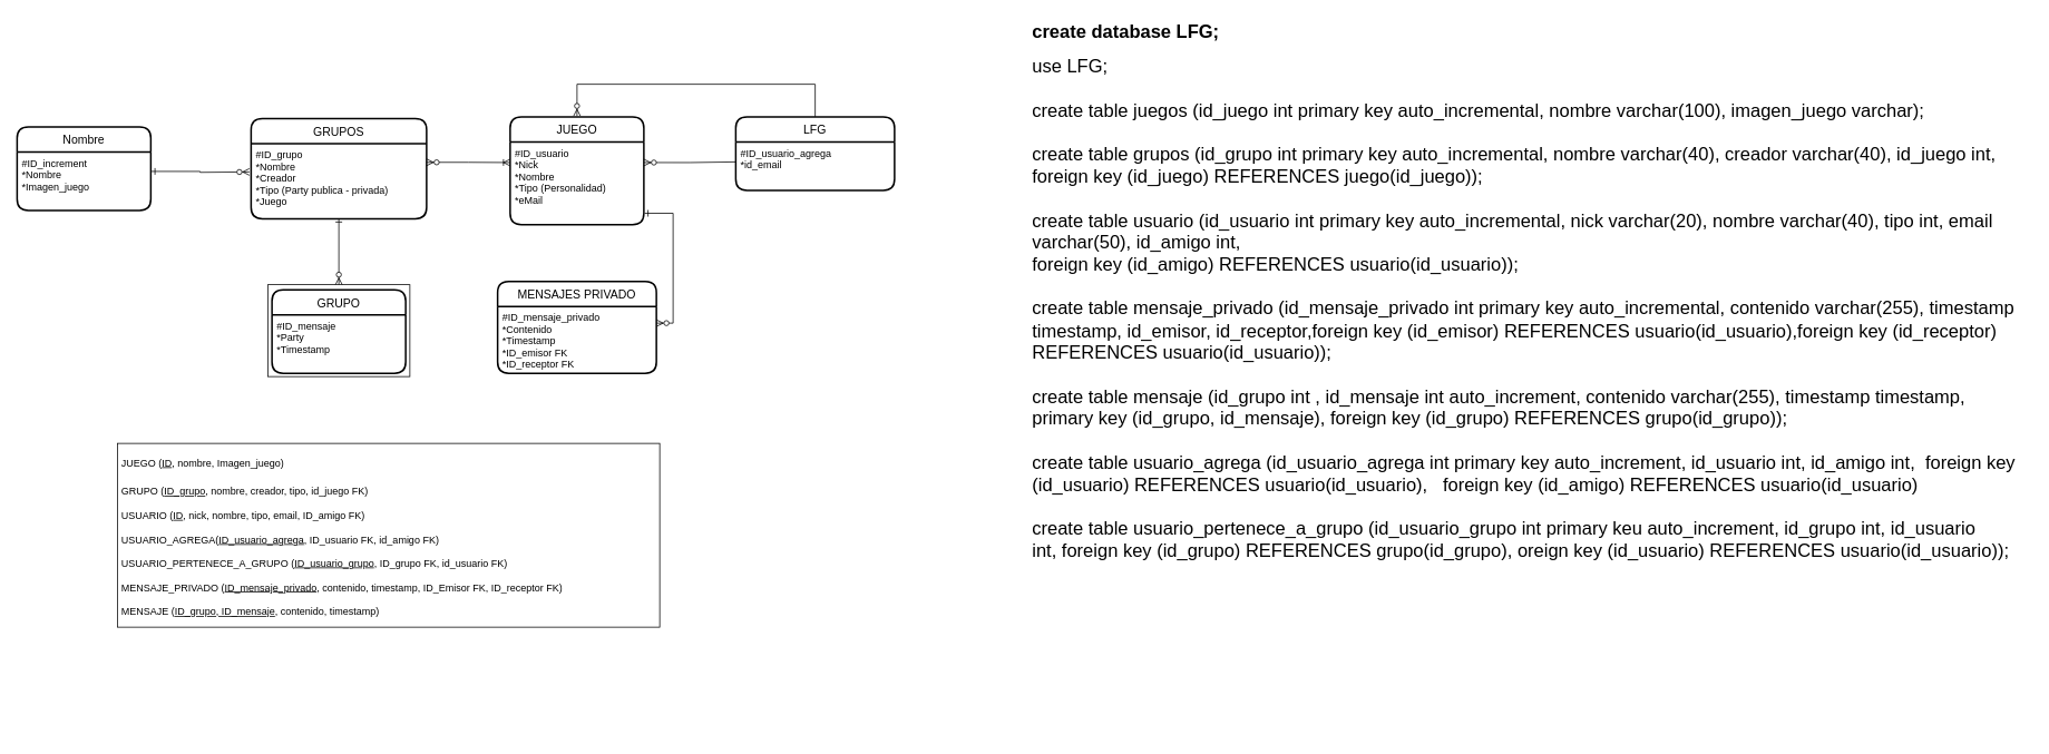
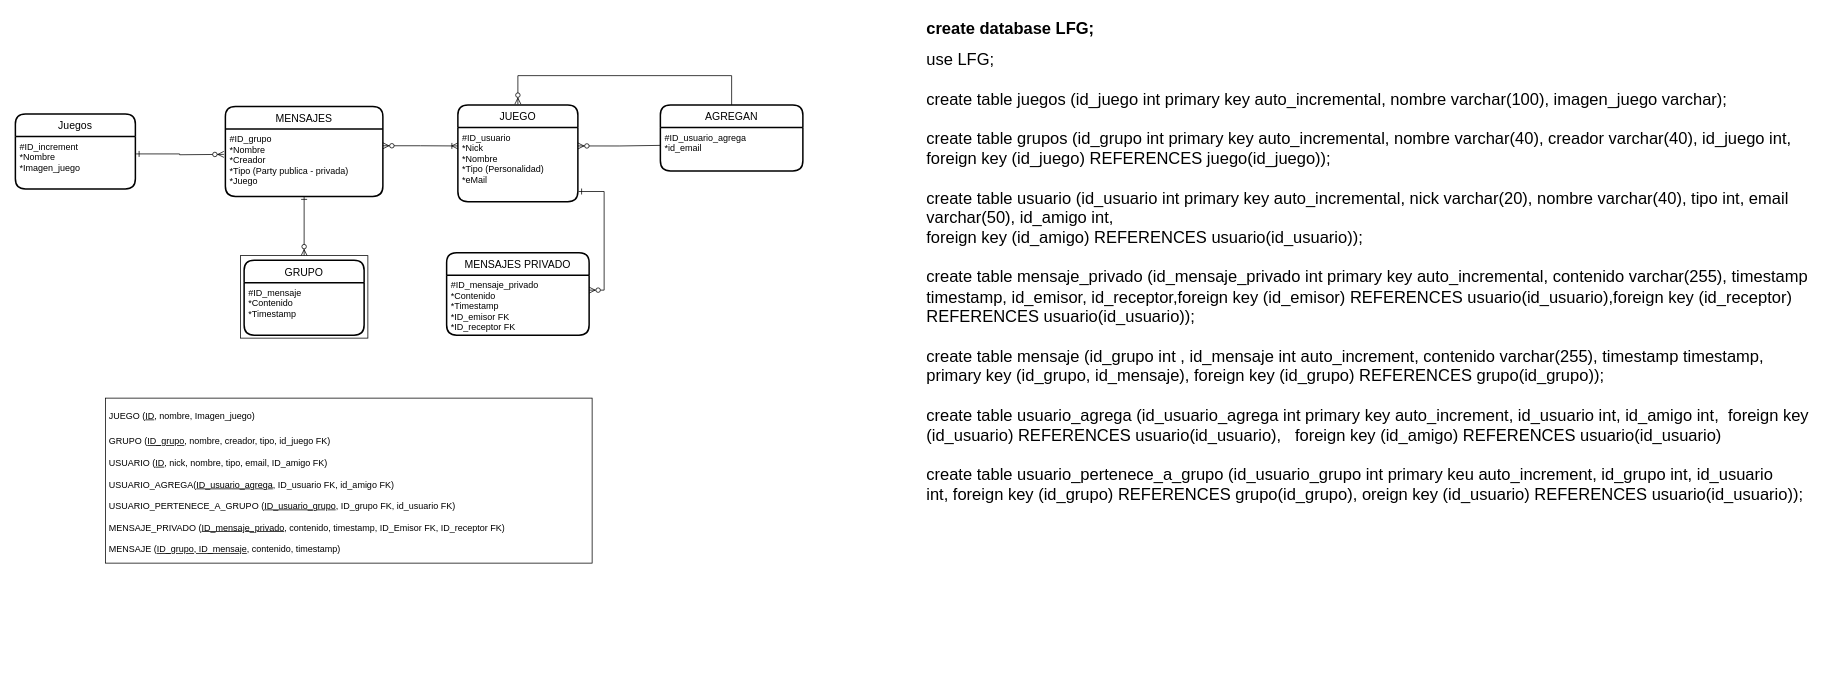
- <mxCell id="20" value="LFG" style="swimlane;childLayout=stackLayout;horizontal=1;startSize=30;horizontalStack=0;rounded=1;fontSize=14;fontStyle=0;strokeWidth=2;resizeParent=0;resizeLast=1;shadow=0;dashed=0;align=center;" vertex="1" parent="1"><mxGeometry x="880" y="139" width="190" height="88" as="geometry" /></mxCell>
+ <mxCell id="20" value="AGREGAN" style="swimlane;childLayout=stackLayout;horizontal=1;startSize=30;horizontalStack=0;rounded=1;fontSize=14;fontStyle=0;strokeWidth=2;resizeParent=0;resizeLast=1;shadow=0;dashed=0;align=center;" vertex="1" parent="1"><mxGeometry x="880" y="139" width="190" height="88" as="geometry" /></mxCell>
- <mxCell id="6" value="GRUPOS" style="swimlane;childLayout=stackLayout;horizontal=1;startSize=30;horizontalStack=0;rounded=1;fontSize=14;fontStyle=0;strokeWidth=2;resizeParent=0;resizeLast=1;shadow=0;dashed=0;align=center;" parent="1" vertex="1"><mxGeometry x="300" y="141" width="210" height="120" as="geometry" /></mxCell>
+ <mxCell id="6" value="MENSAJES" style="swimlane;childLayout=stackLayout;horizontal=1;startSize=30;horizontalStack=0;rounded=1;fontSize=14;fontStyle=0;strokeWidth=2;resizeParent=0;resizeLast=1;shadow=0;dashed=0;align=center;" parent="1" vertex="1"><mxGeometry x="300" y="141" width="210" height="120" as="geometry" /></mxCell>
- <mxCell id="8" value="Nombre" style="swimlane;childLayout=stackLayout;horizontal=1;startSize=30;horizontalStack=0;rounded=1;fontSize=14;fontStyle=0;strokeWidth=2;resizeParent=0;resizeLast=1;shadow=0;dashed=0;align=center;" parent="1" vertex="1"><mxGeometry x="20" y="151" width="160" height="100" as="geometry" /></mxCell>
+ <mxCell id="8" value="Juegos" style="swimlane;childLayout=stackLayout;horizontal=1;startSize=30;horizontalStack=0;rounded=1;fontSize=14;fontStyle=0;strokeWidth=2;resizeParent=0;resizeLast=1;shadow=0;dashed=0;align=center;" parent="1" vertex="1"><mxGeometry x="20" y="151" width="160" height="100" as="geometry" /></mxCell>
- <mxCell id="19" value="#ID_mensaje&#10;*Party&#10;*Timestamp" style="align=left;strokeColor=none;fillColor=none;spacingLeft=4;fontSize=12;verticalAlign=top;resizable=0;rotatable=0;part=1;" vertex="1" parent="18"><mxGeometry y="30" width="160" height="70" as="geometry" /></mxCell>
+ <mxCell id="19" value="#ID_mensaje&#10;*Contenido&#10;*Timestamp" style="align=left;strokeColor=none;fillColor=none;spacingLeft=4;fontSize=12;verticalAlign=top;resizable=0;rotatable=0;part=1;" vertex="1" parent="18"><mxGeometry y="30" width="160" height="70" as="geometry" /></mxCell>
